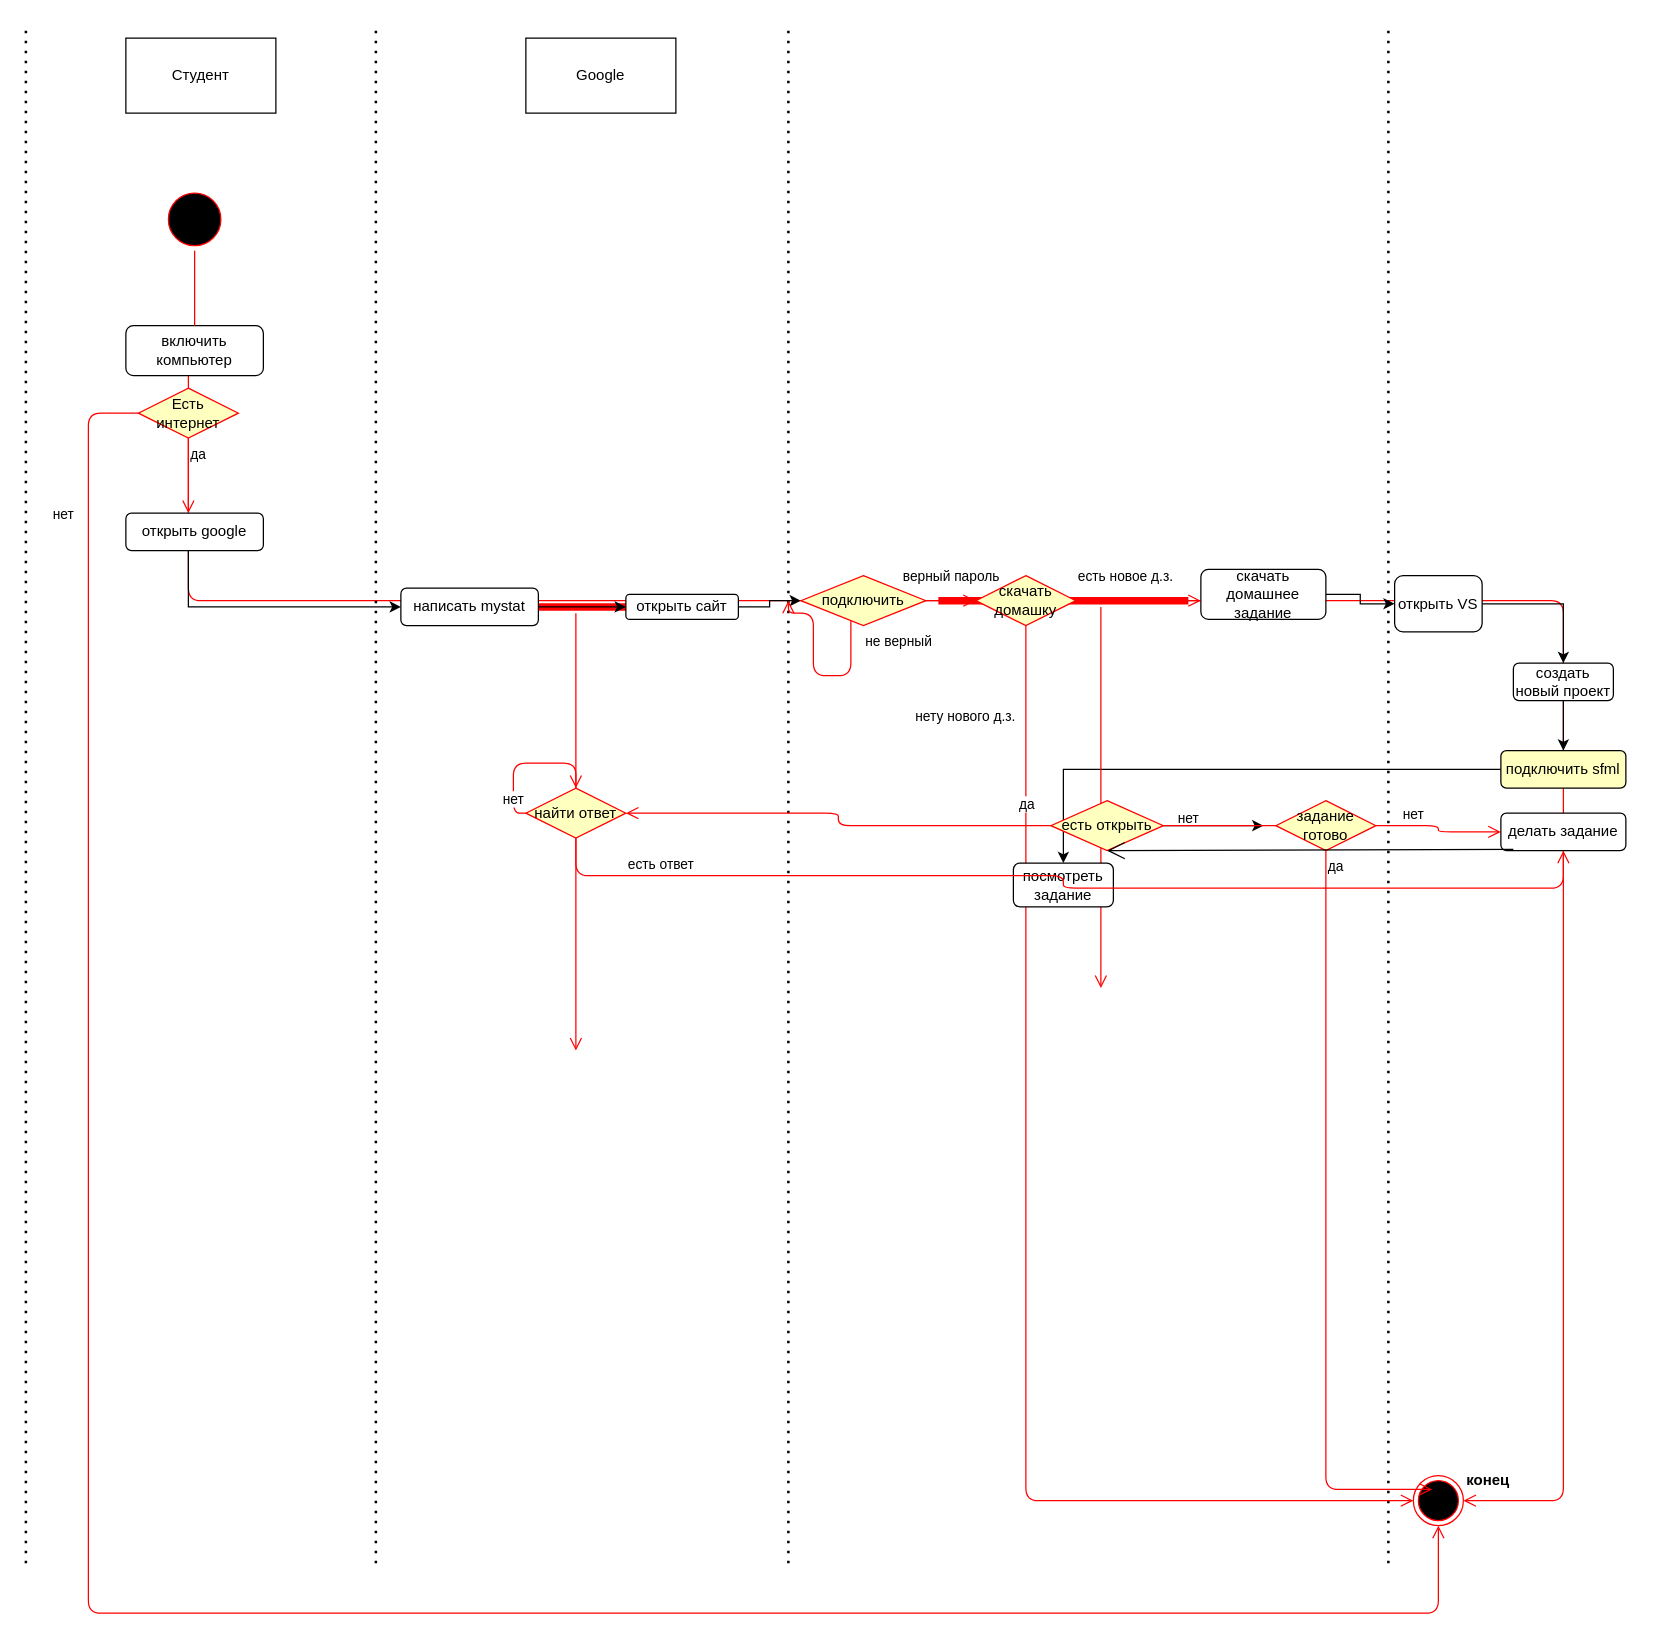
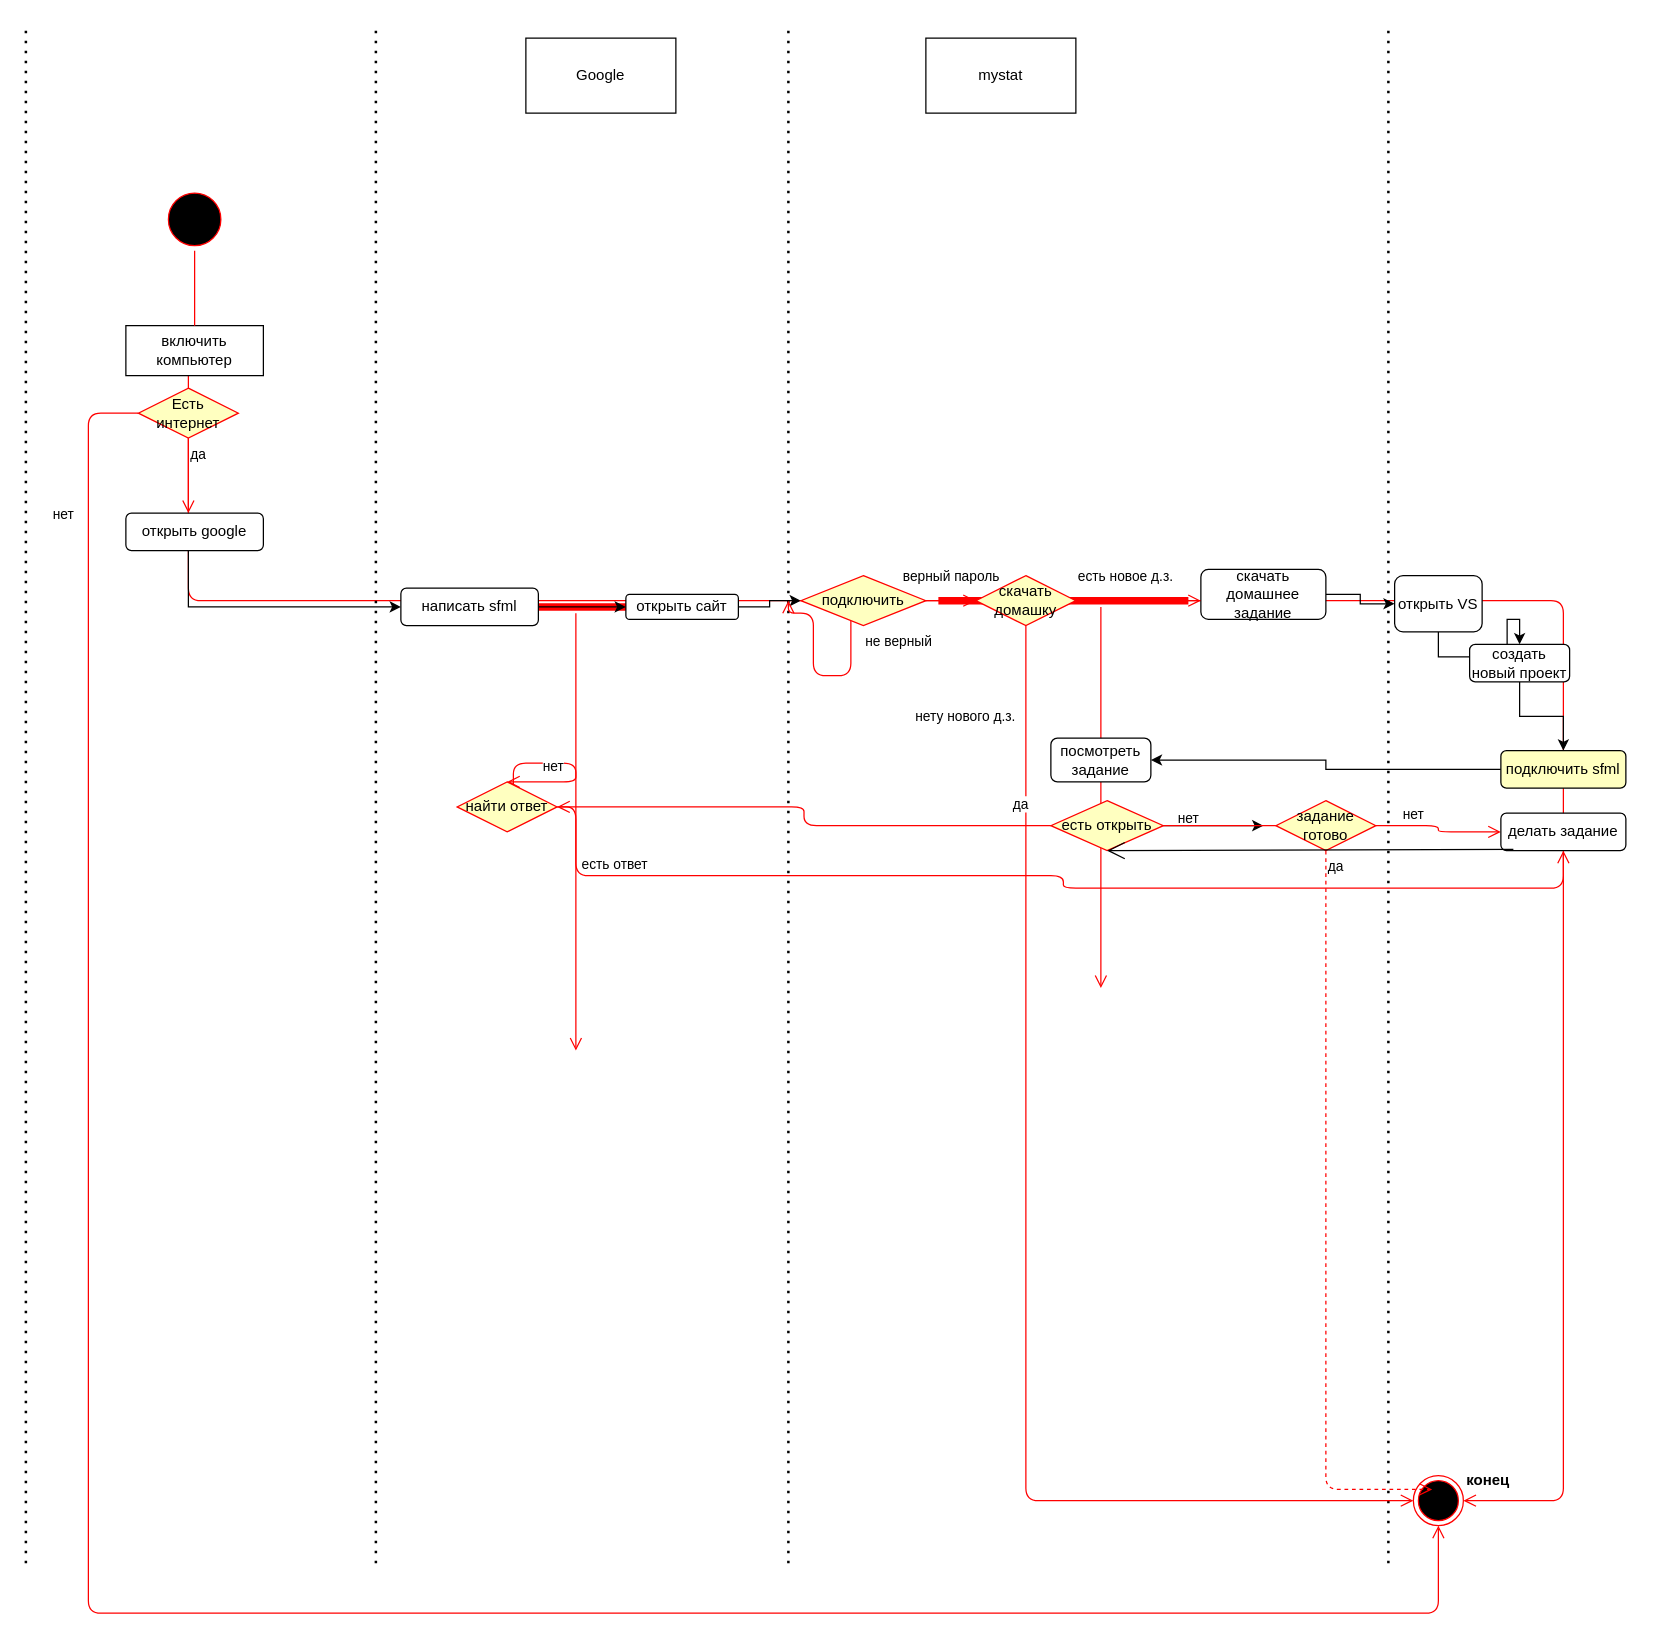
- <mxCell id="3" value="Студент" style="rounded=0;whiteSpace=wrap;html=1;" vertex="1" parent="1"><mxGeometry x="100" y="30" width="120" height="60" as="geometry" /></mxCell>
+ <mxCell id="4" value="mystat" style="rounded=0;whiteSpace=wrap;html=1;" vertex="1" parent="1"><mxGeometry x="740" y="30" width="120" height="60" as="geometry" /></mxCell>
- <mxCell id="12" value="включить компьютер" style="rounded=1;whiteSpace=wrap;html=1;" vertex="1" parent="1"><mxGeometry x="100" y="260" width="110" height="40" as="geometry" /></mxCell>
+ <mxCell id="12" value="включить компьютер" style="whiteSpace=wrap;html=1;rounded=0;" vertex="1" parent="1"><mxGeometry x="100" y="260" width="110" height="40" as="geometry" /></mxCell>
- <mxCell id="45" value="написать mystat" style="rounded=1;whiteSpace=wrap;html=1;" vertex="1" parent="1"><mxGeometry x="320" y="470" width="110" height="30" as="geometry" /></mxCell>
+ <mxCell id="45" value="написать sfml" style="rounded=1;whiteSpace=wrap;html=1;" vertex="1" parent="1"><mxGeometry x="320" y="470" width="110" height="30" as="geometry" /></mxCell>
- <mxCell id="28" value="создать&lt;br&gt;новый проект" style="whiteSpace=wrap;html=1;rounded=1;" vertex="1" parent="1"><mxGeometry x="1210" y="530" width="80" height="30" as="geometry" /></mxCell>
+ <mxCell id="28" value="создать&lt;br&gt;новый проект" style="whiteSpace=wrap;html=1;rounded=1;" vertex="1" parent="1"><mxGeometry x="1175" y="515" width="80" height="30" as="geometry" /></mxCell>
- <mxCell id="48" value="найти ответ" style="rhombus;whiteSpace=wrap;html=1;fillColor=#ffffc0;strokeColor=#ff0000;" vertex="1" parent="1"><mxGeometry x="420" y="630" width="80" height="40" as="geometry" /></mxCell>
+ <mxCell id="48" value="найти ответ" style="rhombus;whiteSpace=wrap;html=1;fillColor=#ffffc0;strokeColor=#ff0000;" vertex="1" parent="1"><mxGeometry x="365" y="625" width="80" height="40" as="geometry" /></mxCell>
- <mxCell id="37" value="посмотреть задание" style="whiteSpace=wrap;html=1;rounded=1;" vertex="1" parent="1"><mxGeometry x="810" y="690" width="80" height="35" as="geometry" /></mxCell>
+ <mxCell id="37" value="посмотреть задание" style="whiteSpace=wrap;html=1;rounded=1;" vertex="1" parent="1"><mxGeometry x="840" y="590" width="80" height="35" as="geometry" /></mxCell>
- <mxCell id="51" value="да" style="edgeStyle=orthogonalEdgeStyle;html=1;align=left;verticalAlign=top;endArrow=open;endSize=8;strokeColor=#ff0000;entryX=-0.062;entryY=0.808;entryDx=0;entryDy=0;entryPerimeter=0;" edge="1" source="52" parent="1" target="19"><mxGeometry x="-1" relative="1" as="geometry"><mxPoint x="1030" y="870" as="targetPoint" /></mxGeometry></mxCell>
+ <mxCell id="51" value="да" style="edgeStyle=orthogonalEdgeStyle;html=1;align=left;verticalAlign=top;endArrow=open;endSize=8;strokeColor=#ff0000;entryX=-0.062;entryY=0.808;entryDx=0;entryDy=0;entryPerimeter=0;dashed=1;" edge="1" source="52" parent="1" target="19"><mxGeometry x="-1" relative="1" as="geometry"><mxPoint x="1030" y="870" as="targetPoint" /></mxGeometry></mxCell>
